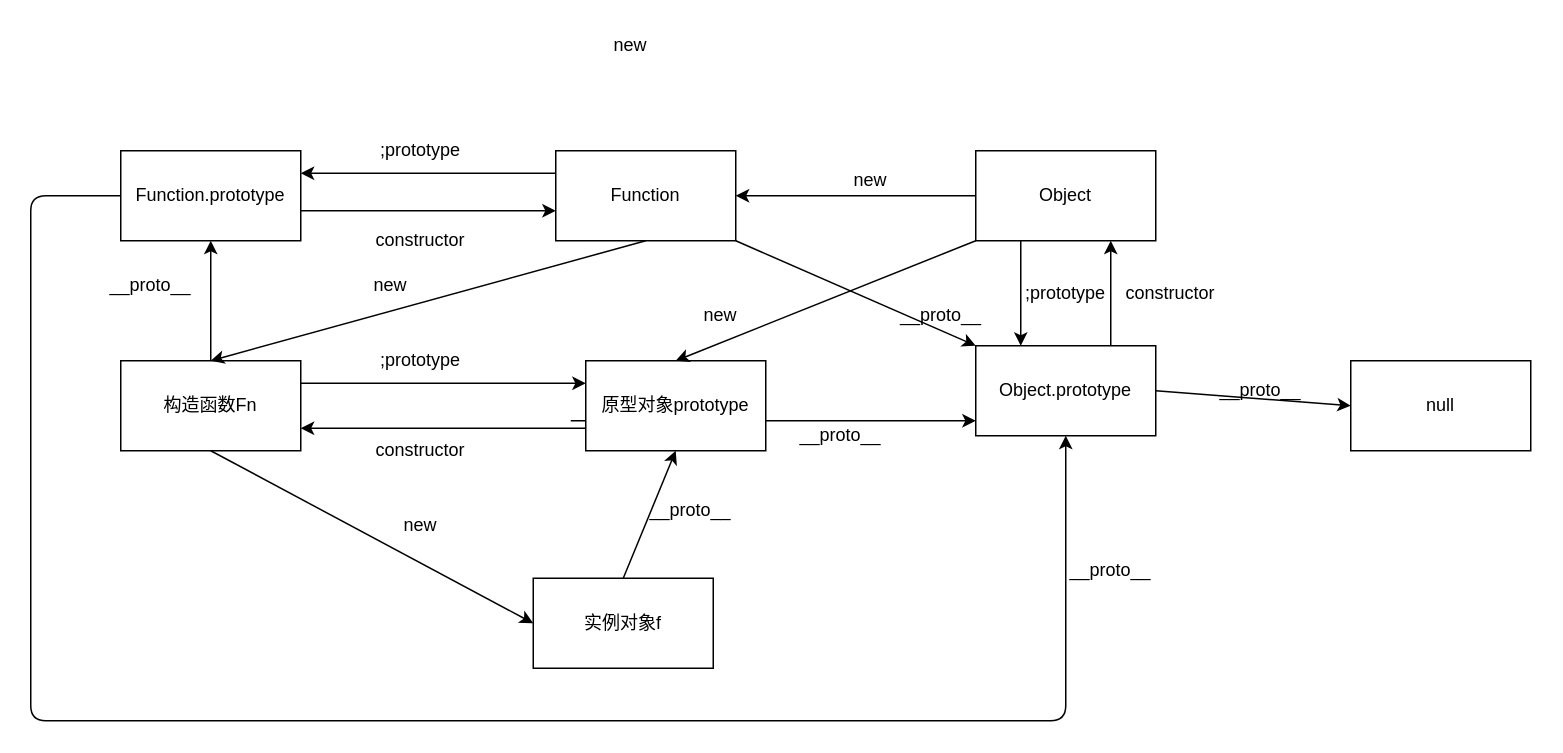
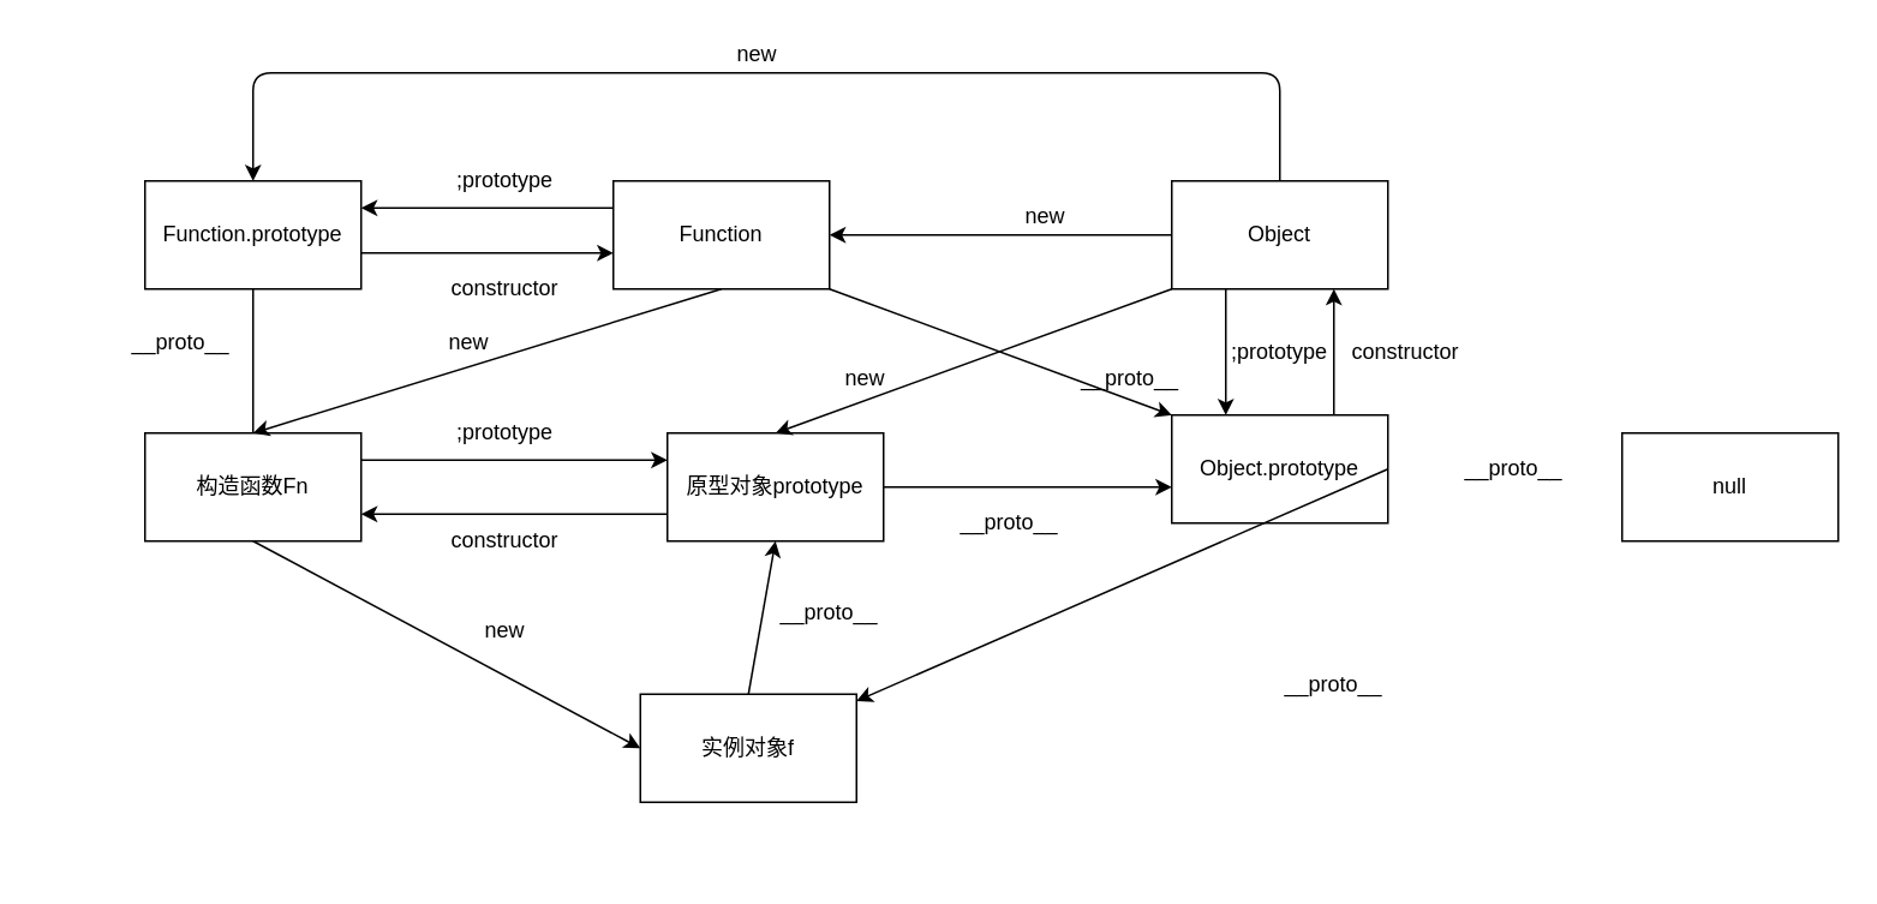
+ <mxCell id="42" value="" style="endArrow=classic;html=1;entryX=0.5;entryY=0;entryDx=0;entryDy=0;exitX=0.5;exitY=0;exitDx=0;exitDy=0;" edge="1" parent="1" source="21" target="16"><mxGeometry width="50" height="50" relative="1" as="geometry"><mxPoint x="770" y="40" as="sourcePoint" /><mxPoint x="450" y="20" as="targetPoint" /><Array as="points"><mxPoint x="710" y="40" /><mxPoint x="140" y="40" /></Array></mxGeometry></mxCell>
- <mxCell id="17" value="Function" style="rounded=0;whiteSpace=wrap;html=1;" vertex="1" parent="1"><mxGeometry x="370" y="100" width="120" height="60" as="geometry" /></mxCell>
+ <mxCell id="17" value="Function" style="rounded=0;whiteSpace=wrap;html=1;" vertex="1" parent="1"><mxGeometry x="340" y="100" width="120" height="60" as="geometry" /></mxCell>
- <mxCell id="2" value="" style="edgeStyle=orthogonalEdgeStyle;rounded=0;orthogonalLoop=1;jettySize=auto;html=1;" edge="1" parent="1" source="3" target="16"><mxGeometry relative="1" as="geometry" /></mxCell>
+ <mxCell id="2" value="" style="edgeStyle=orthogonalEdgeStyle;rounded=0;orthogonalLoop=1;jettySize=auto;html=1;endArrow=none;" edge="1" parent="1" source="3" target="16"><mxGeometry relative="1" as="geometry" /></mxCell>
- <mxCell id="39" value="" style="endArrow=classic;html=1;entryX=0;entryY=0.5;entryDx=0;entryDy=0;exitX=1;exitY=0.5;exitDx=0;exitDy=0;" edge="1" parent="1" source="20" target="25"><mxGeometry width="50" height="50" relative="1" as="geometry"><mxPoint x="820" y="360" as="sourcePoint" /><mxPoint x="870" y="310" as="targetPoint" /></mxGeometry></mxCell>
+ <mxCell id="39" value="" style="endArrow=classic;html=1;exitX=1;exitY=0.5;exitDx=0;exitDy=0;" edge="1" parent="1" source="20" target="6"><mxGeometry width="50" height="50" relative="1" as="geometry"><mxPoint x="820" y="360" as="sourcePoint" /><mxPoint x="870" y="310" as="targetPoint" /></mxGeometry></mxCell>
- <mxCell id="5" value="原型对象prototype&lt;br&gt;" style="whiteSpace=wrap;html=1;rounded=0;" vertex="1" parent="1"><mxGeometry x="390" y="240" width="120" height="60" as="geometry" /></mxCell>
+ <mxCell id="5" value="原型对象prototype&lt;br&gt;" style="whiteSpace=wrap;html=1;rounded=0;" vertex="1" parent="1"><mxGeometry x="370" y="240" width="120" height="60" as="geometry" /></mxCell>
- <mxCell id="40" value="" style="endArrow=classic;html=1;exitX=0;exitY=0.5;exitDx=0;exitDy=0;entryX=0.5;entryY=1;entryDx=0;entryDy=0;" edge="1" parent="1" source="16" target="20"><mxGeometry width="50" height="50" relative="1" as="geometry"><mxPoint x="0" y="180" as="sourcePoint" /><mxPoint x="740" y="470" as="targetPoint" /><Array as="points"><mxPoint x="20" y="130" /><mxPoint x="20" y="480" /><mxPoint x="710" y="480" /><mxPoint x="710" y="400" /></Array></mxGeometry></mxCell>
